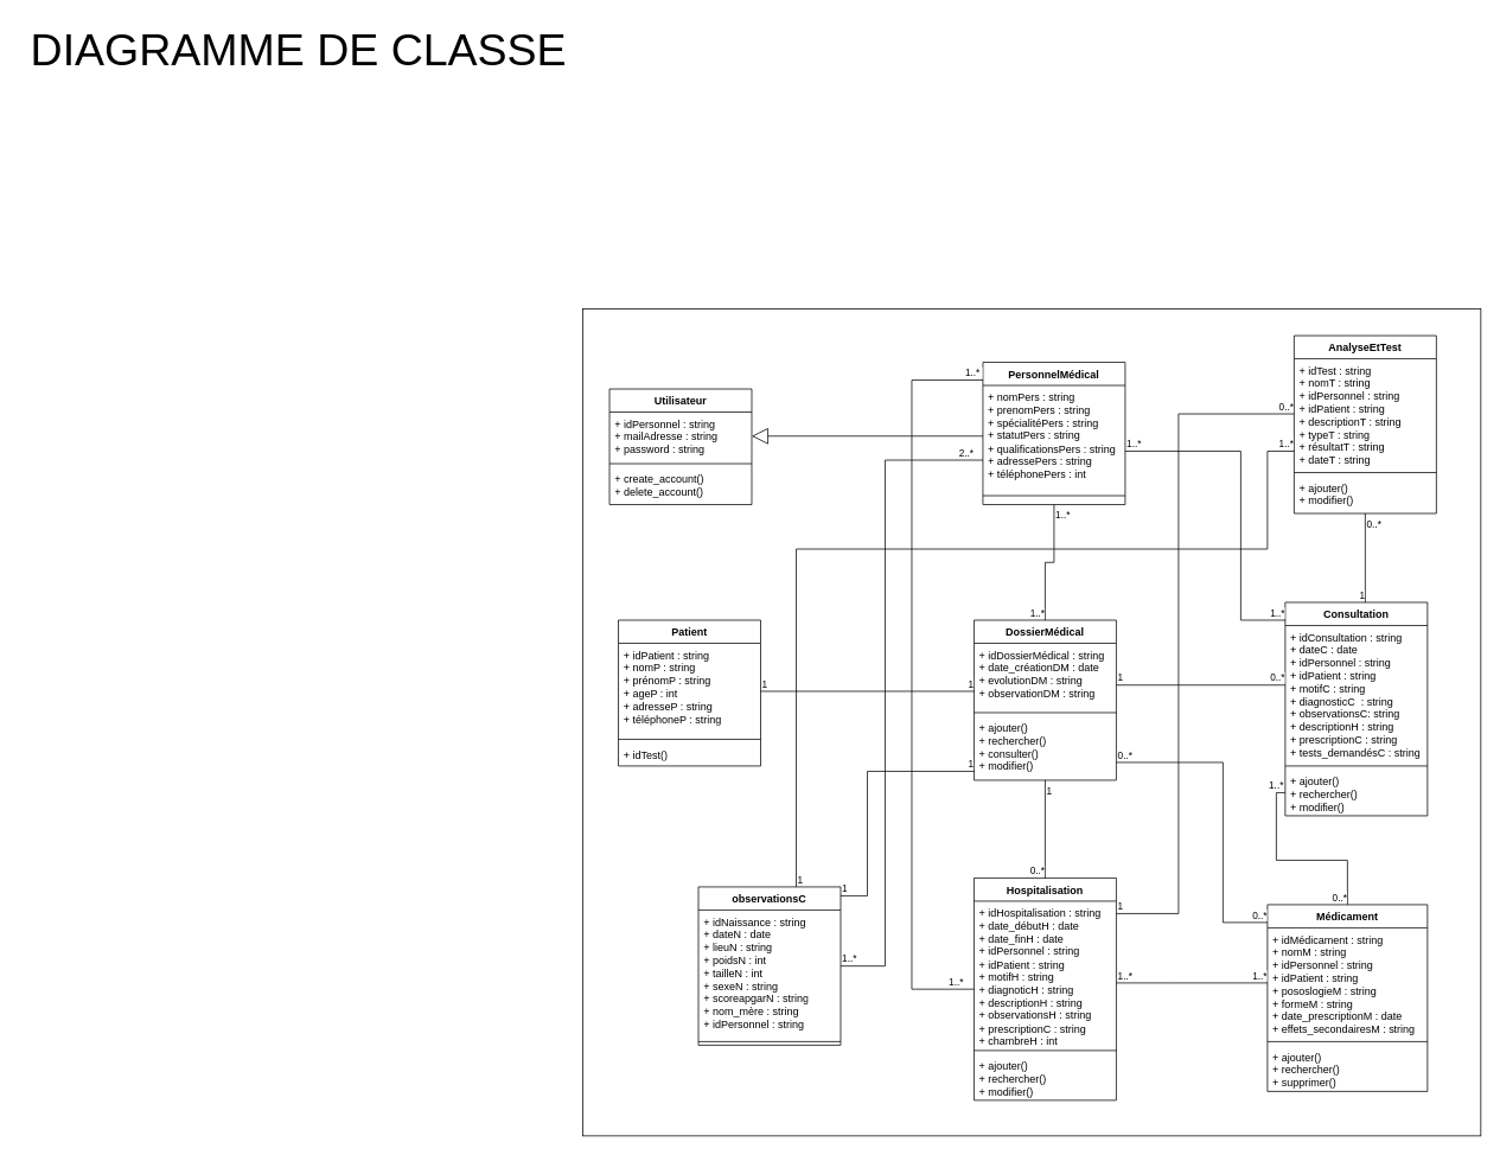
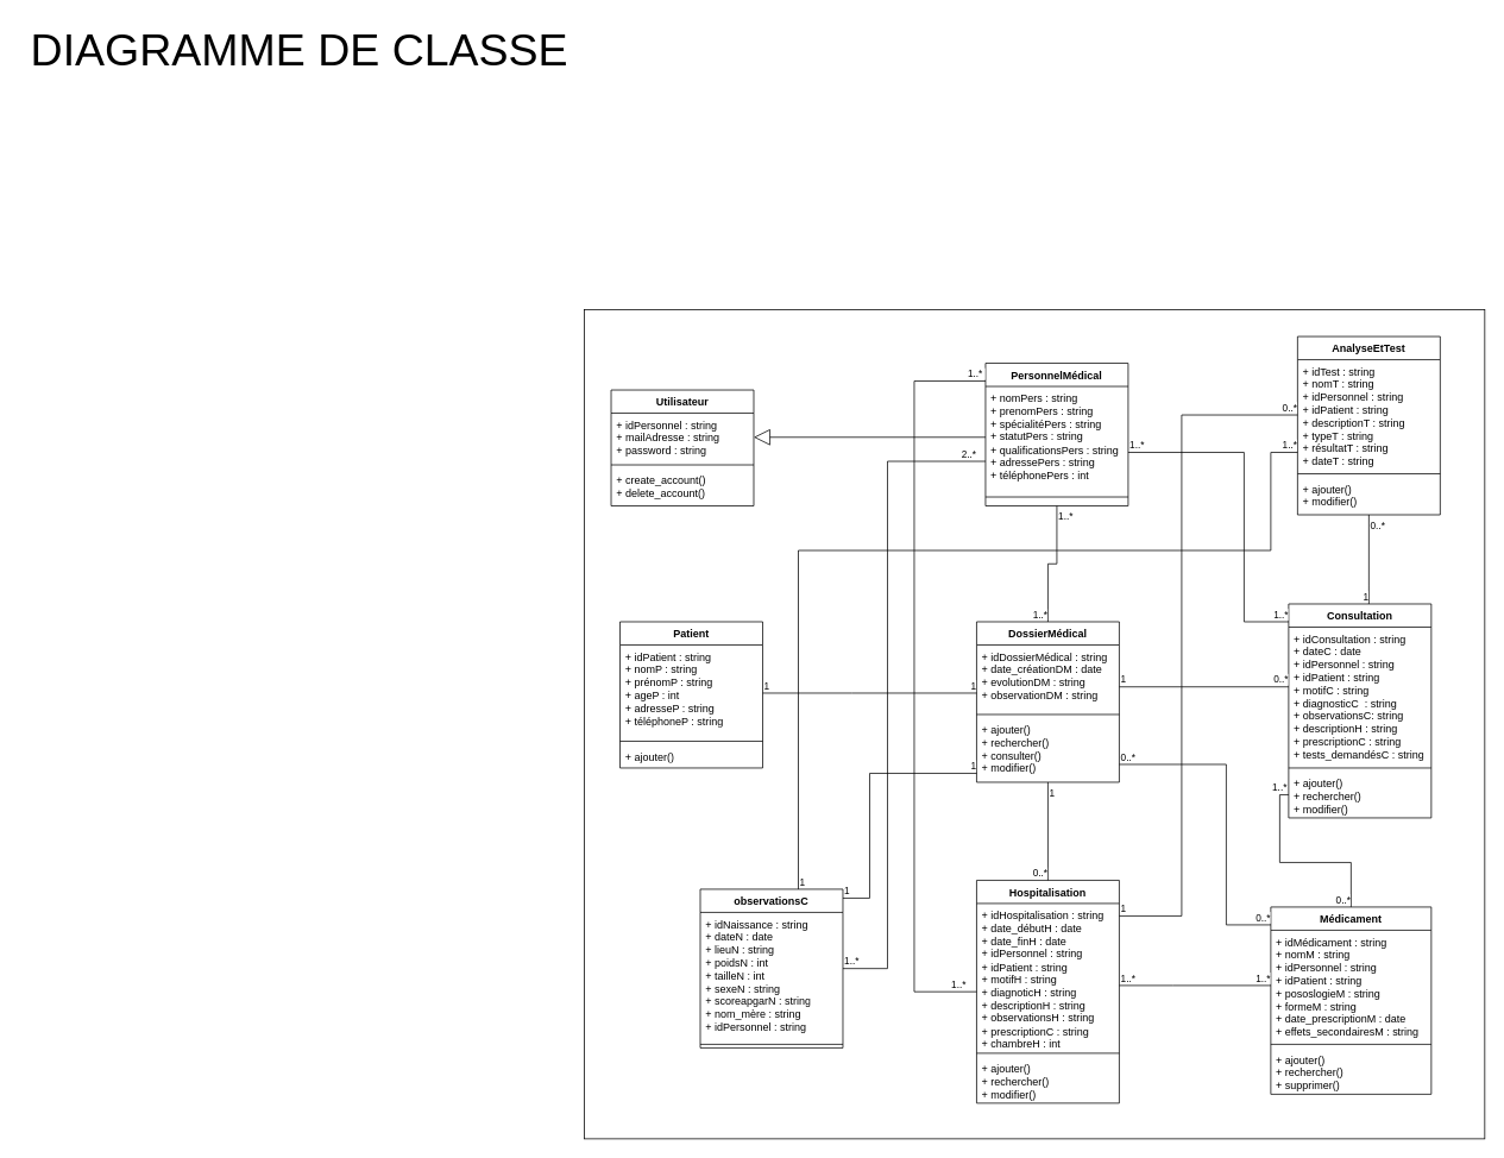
- <mxCell id="10" value="+ idTest()" style="text;strokeColor=none;fillColor=none;align=left;verticalAlign=top;spacingLeft=4;spacingRight=4;overflow=hidden;rotatable=0;points=[[0,0.5],[1,0.5]];portConstraint=eastwest;whiteSpace=wrap;html=1;" vertex="1" parent="7"><mxGeometry y="138" width="160" height="26" as="geometry" /></mxCell>
+ <mxCell id="10" value="+ ajouter()" style="text;strokeColor=none;fillColor=none;align=left;verticalAlign=top;spacingLeft=4;spacingRight=4;overflow=hidden;rotatable=0;points=[[0,0.5],[1,0.5]];portConstraint=eastwest;whiteSpace=wrap;html=1;" vertex="1" parent="7"><mxGeometry y="138" width="160" height="26" as="geometry" /></mxCell>
